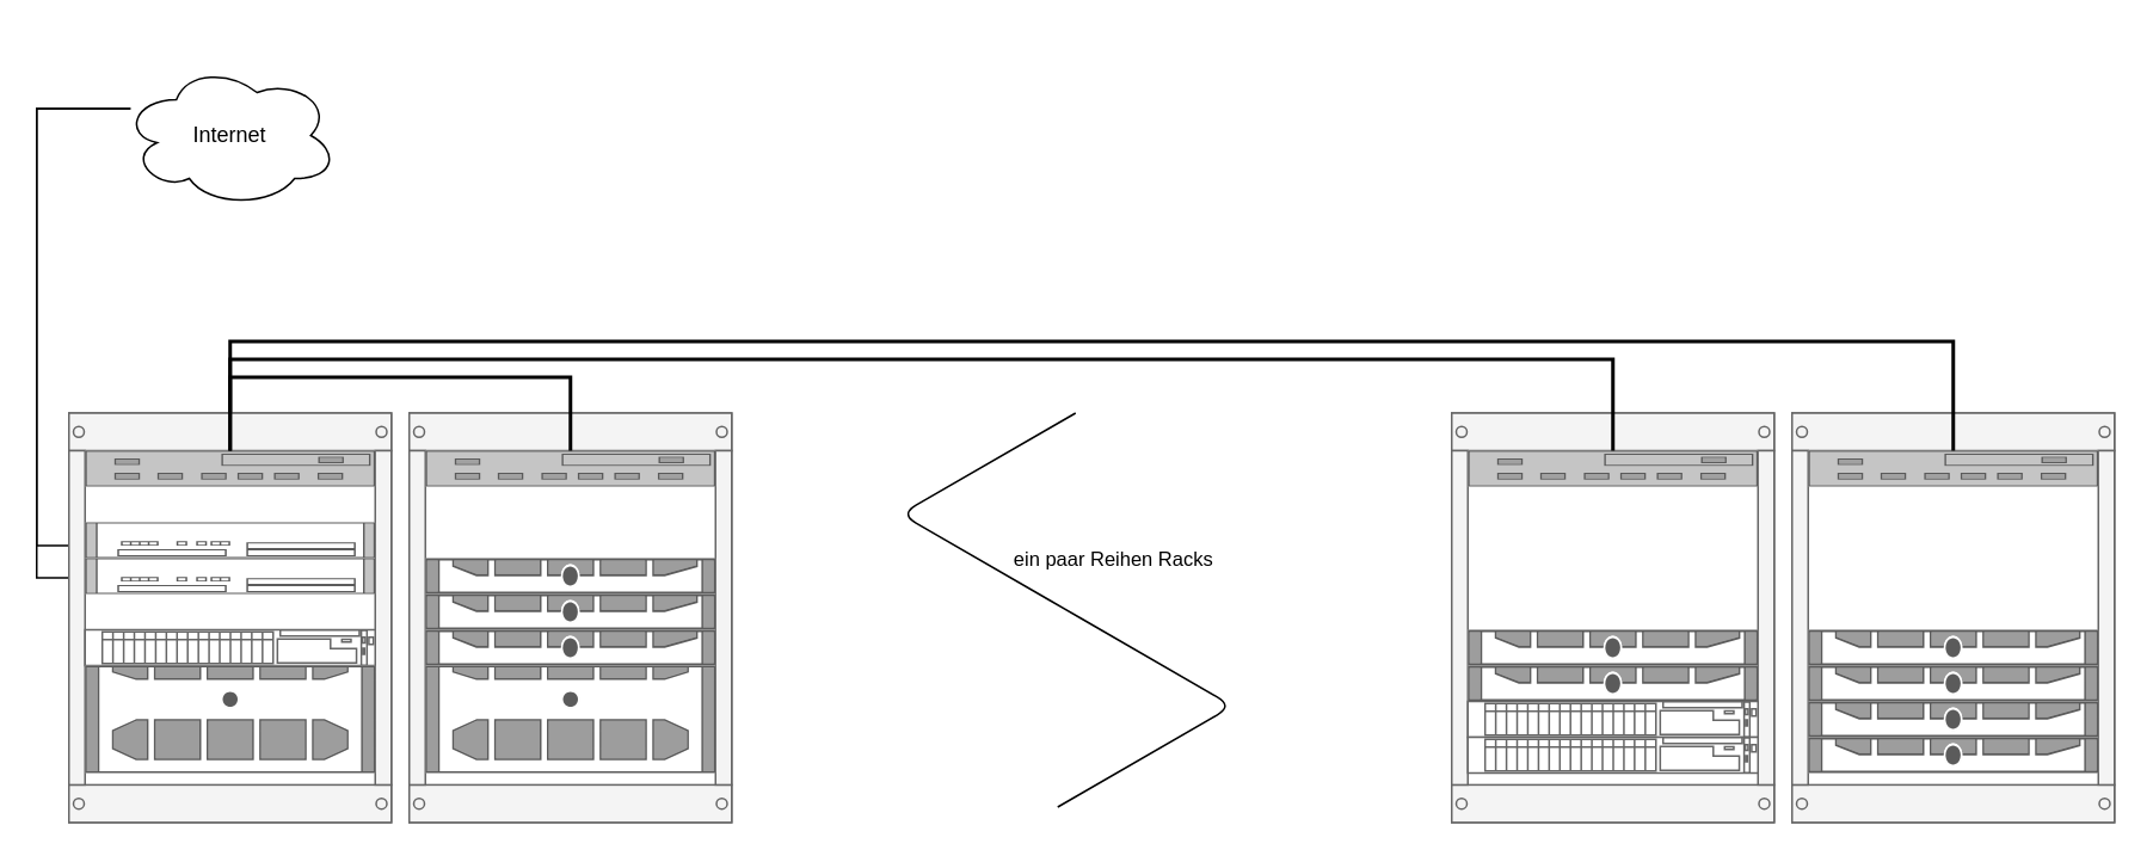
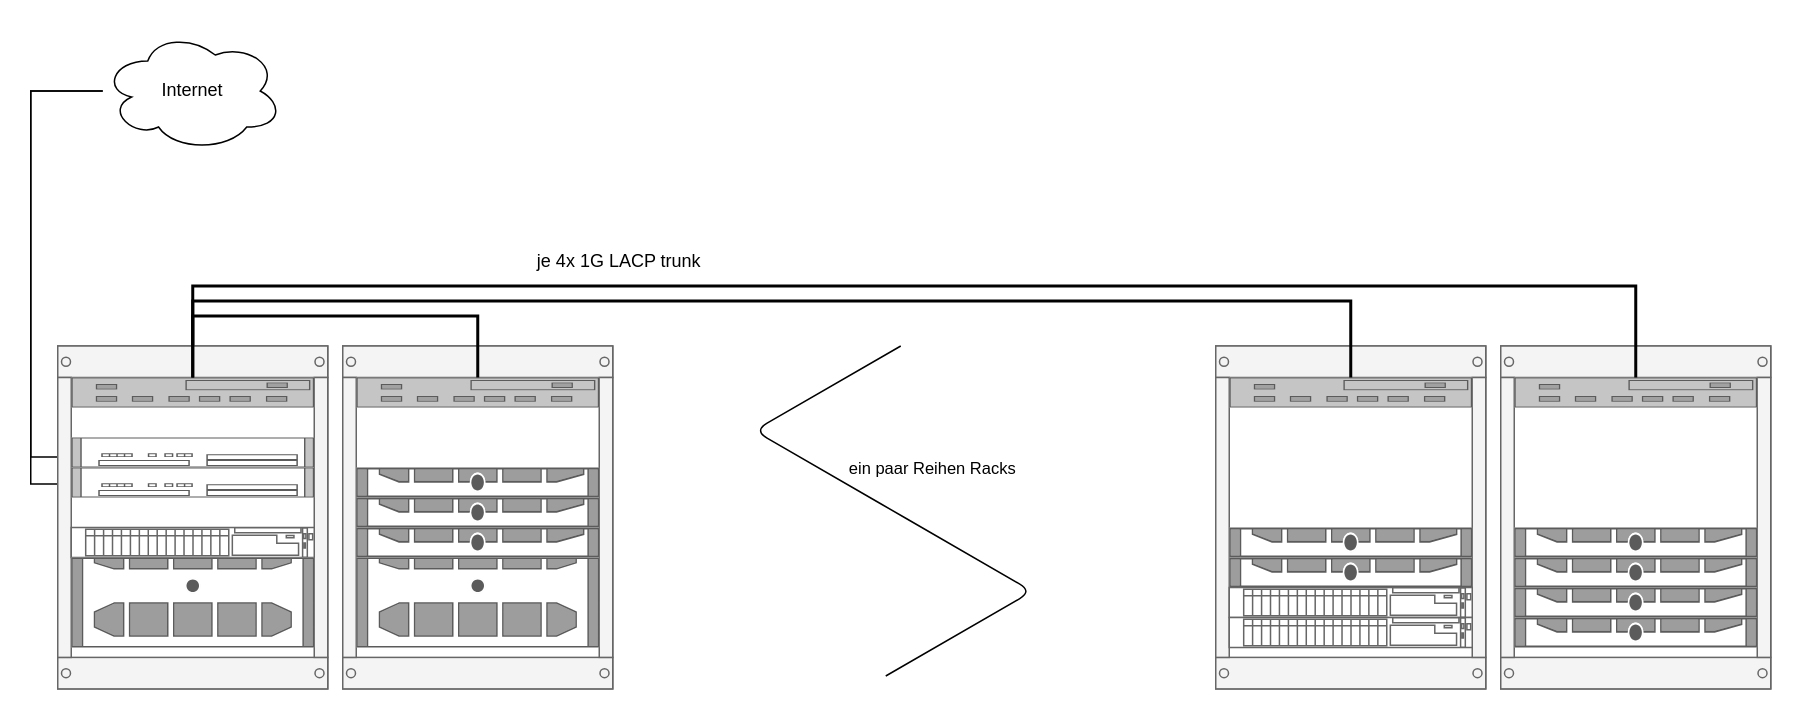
- <mxCell id="4" value="Internet" style="ellipse;shape=cloud;whiteSpace=wrap;html=1;" parent="1" vertex="1"><mxGeometry x="68" y="35" width="120" height="80" as="geometry" /></mxCell>
+ <mxCell id="4" value="Internet" style="ellipse;shape=cloud;whiteSpace=wrap;html=1;" parent="1" vertex="1"><mxGeometry x="68" y="20" width="120" height="80" as="geometry" /></mxCell>
+ <mxCell id="35" value="je 4x 1G LACP trunk" style="text;html=1;strokeColor=none;fillColor=none;align=center;verticalAlign=middle;whiteSpace=wrap;rounded=0;" vertex="1" parent="1"><mxGeometry x="320" y="164" width="185" height="20" as="geometry" /></mxCell>
